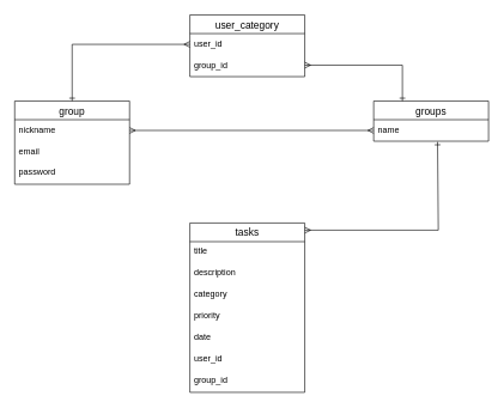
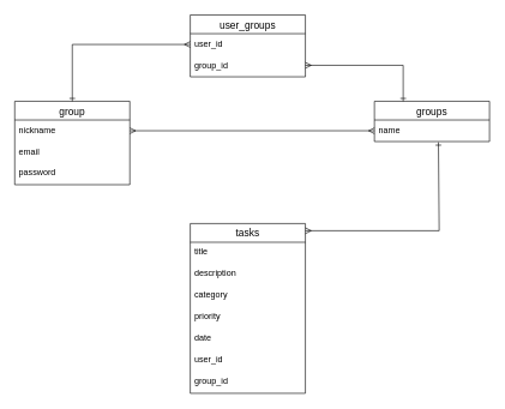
- <mxCell id="16" value="user_category" style="swimlane;fontStyle=0;childLayout=stackLayout;horizontal=1;startSize=26;horizontalStack=0;resizeParent=1;resizeParentMax=0;resizeLast=0;collapsible=1;marginBottom=0;align=center;fontSize=14;" vertex="1" parent="1"><mxGeometry x="264" y="20" width="160" height="86" as="geometry" /></mxCell>
+ <mxCell id="16" value="user_groups" style="swimlane;fontStyle=0;childLayout=stackLayout;horizontal=1;startSize=26;horizontalStack=0;resizeParent=1;resizeParentMax=0;resizeLast=0;collapsible=1;marginBottom=0;align=center;fontSize=14;" vertex="1" parent="1"><mxGeometry x="264" y="20" width="160" height="86" as="geometry" /></mxCell>
